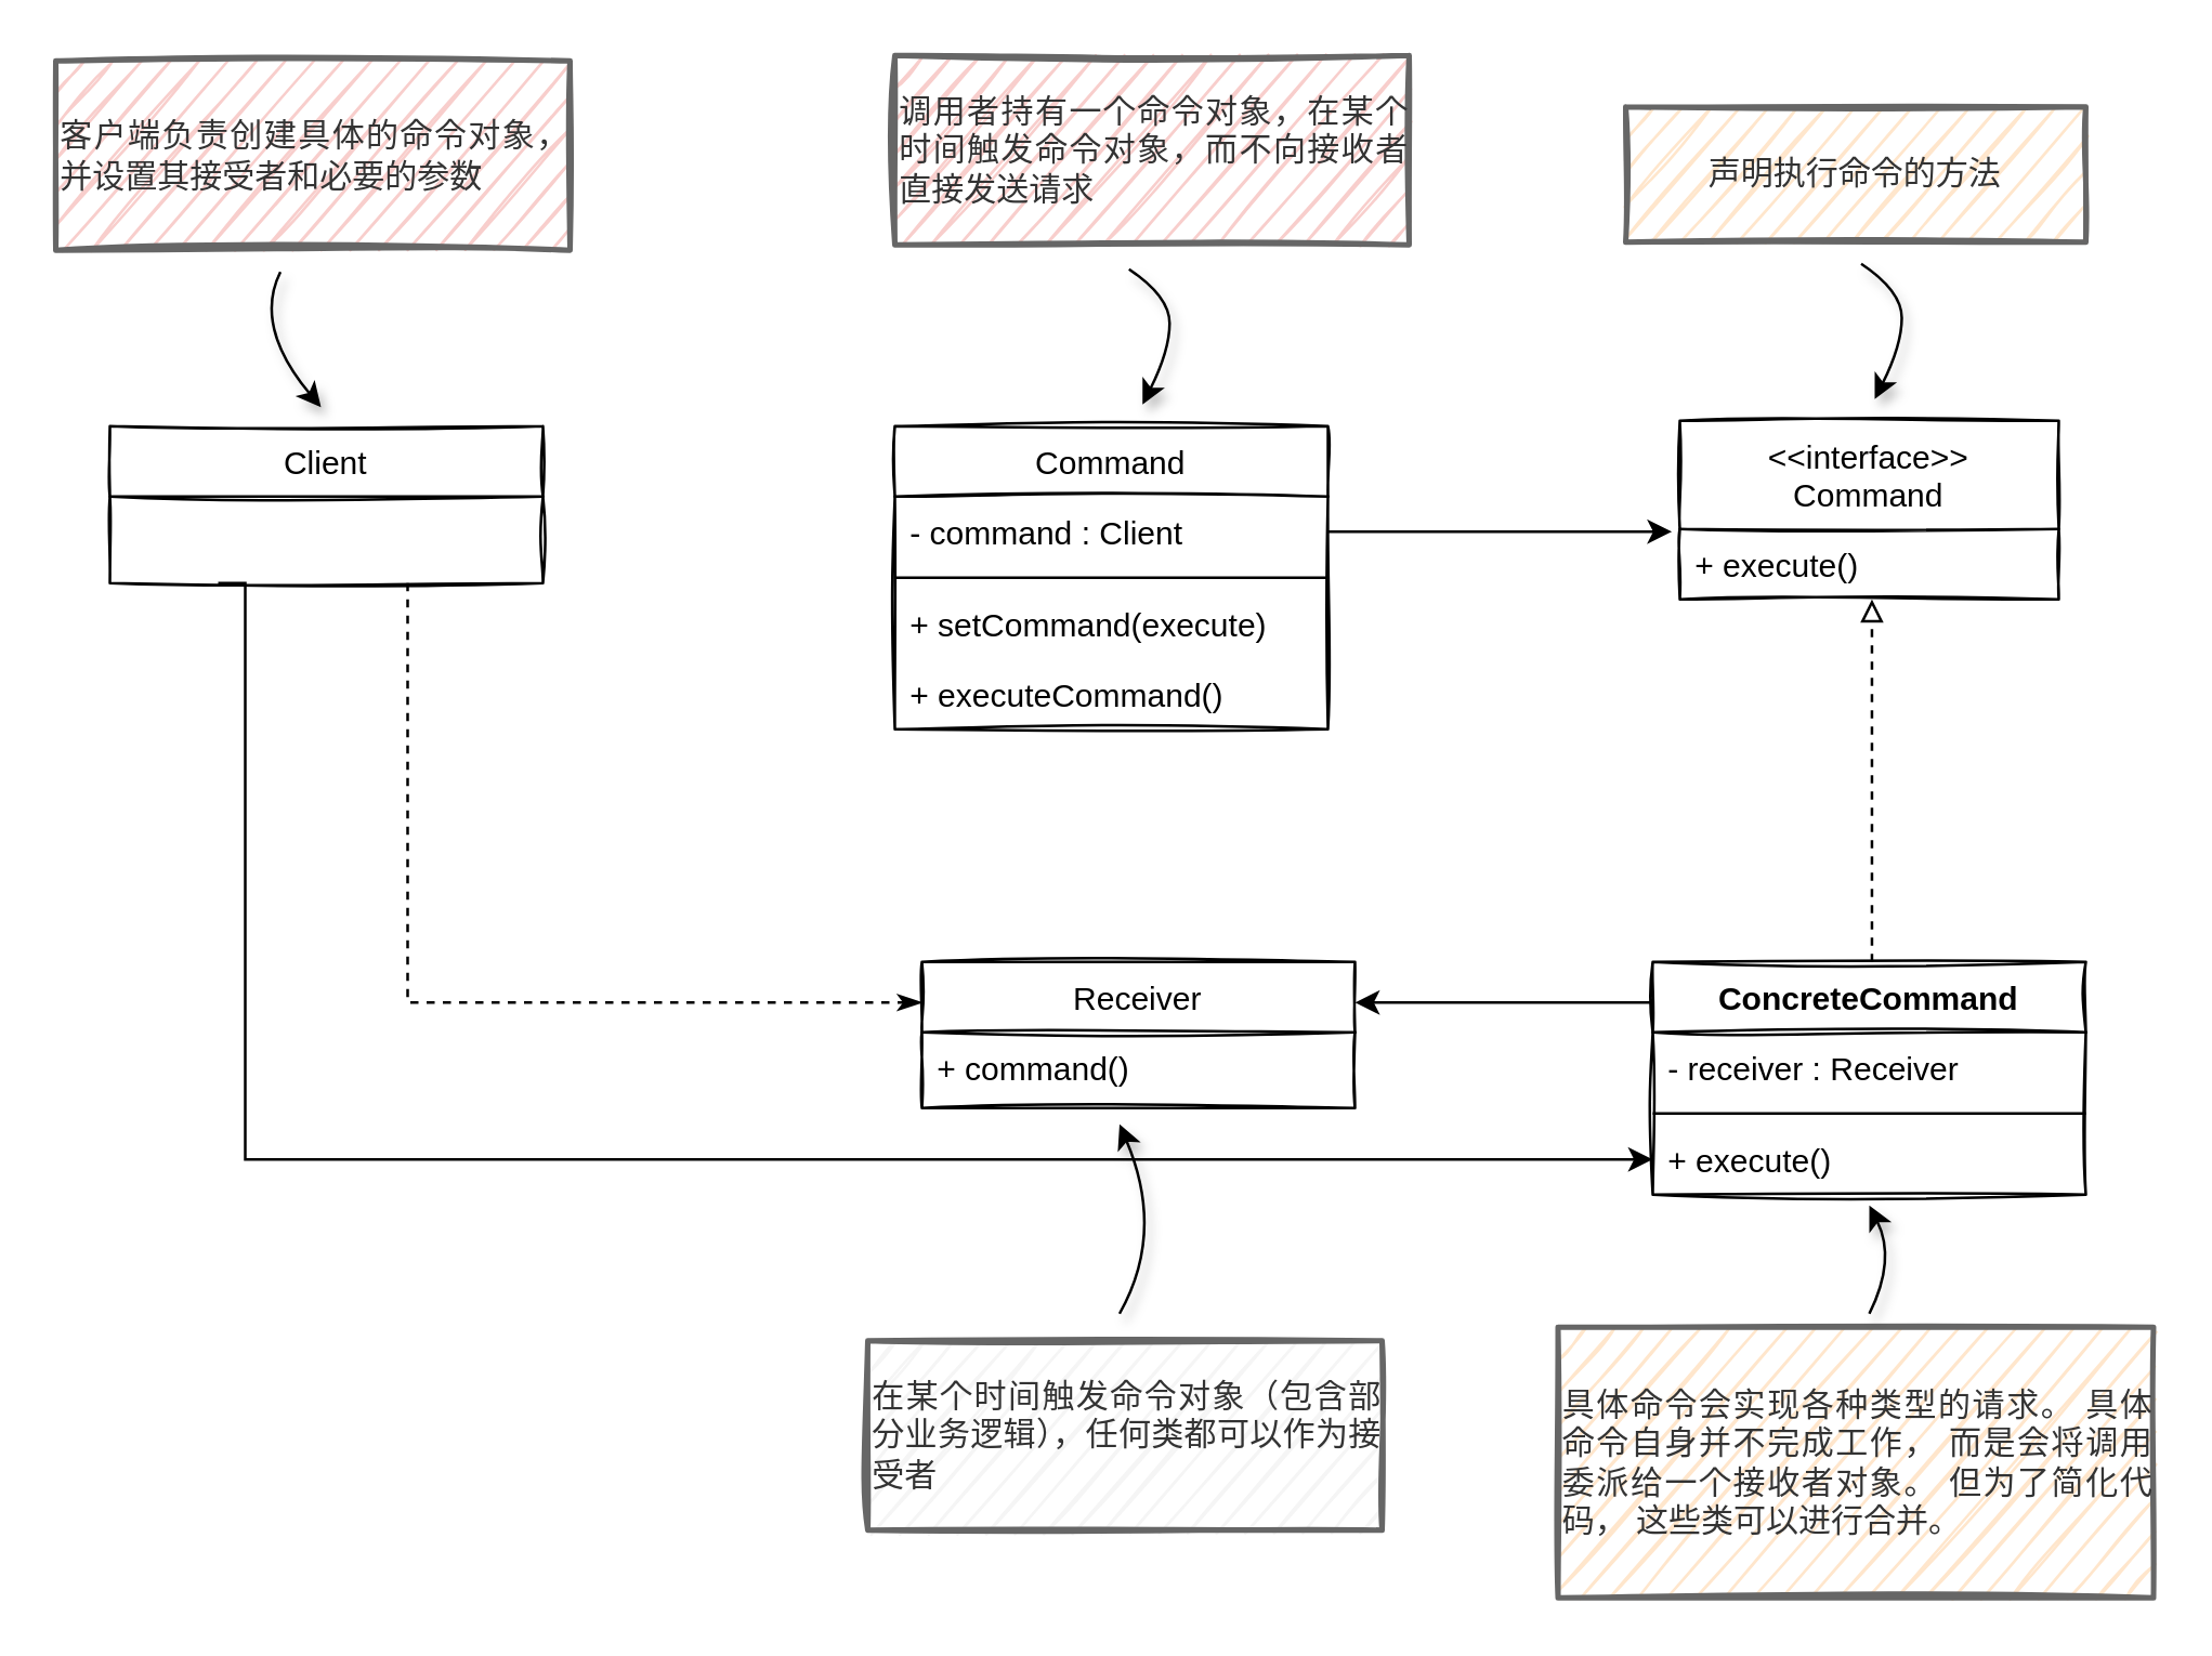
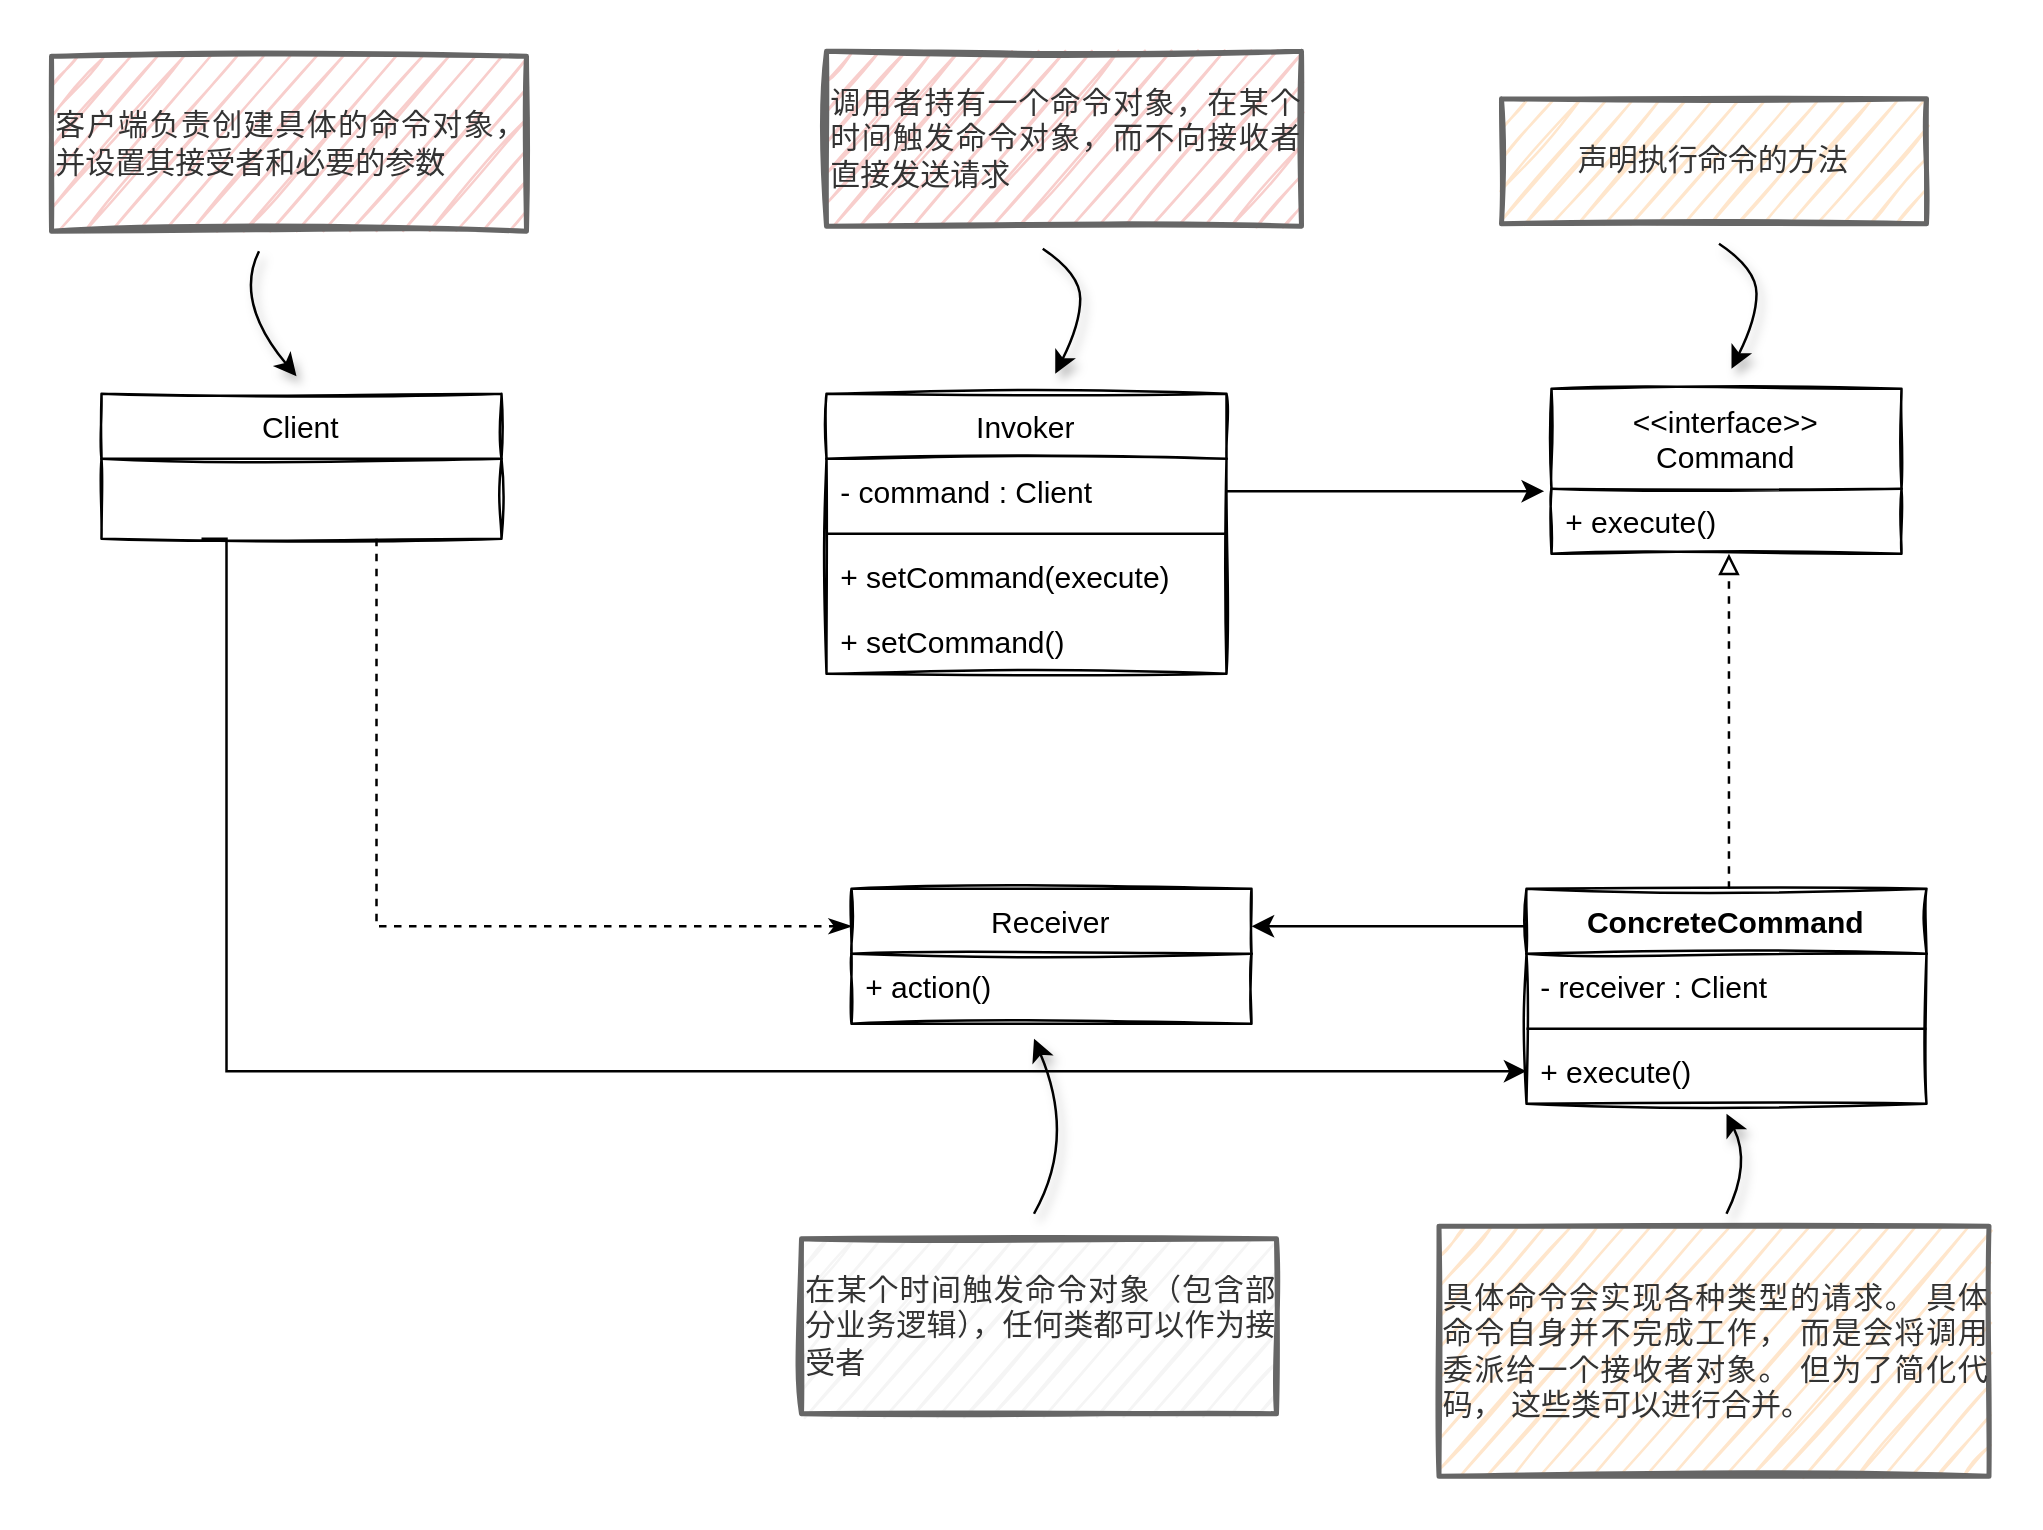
- <mxCell id="7" value="Command" style="swimlane;fontStyle=0;align=center;verticalAlign=top;childLayout=stackLayout;horizontal=1;startSize=26;horizontalStack=0;resizeParent=1;resizeLast=0;collapsible=1;marginBottom=0;rounded=0;shadow=0;strokeWidth=1;sketch=1;" parent="2" vertex="1"><mxGeometry x="290" y="2" width="160" height="112" as="geometry"><mxRectangle x="340" y="380" width="170" height="26" as="alternateBounds" /></mxGeometry></mxCell>
+ <mxCell id="7" value="Invoker" style="swimlane;fontStyle=0;align=center;verticalAlign=top;childLayout=stackLayout;horizontal=1;startSize=26;horizontalStack=0;resizeParent=1;resizeLast=0;collapsible=1;marginBottom=0;rounded=0;shadow=0;strokeWidth=1;sketch=1;" parent="2" vertex="1"><mxGeometry x="290" y="2" width="160" height="112" as="geometry"><mxRectangle x="340" y="380" width="170" height="26" as="alternateBounds" /></mxGeometry></mxCell>
- <mxCell id="11" value="+ executeCommand()" style="text;align=left;verticalAlign=top;spacingLeft=4;spacingRight=4;overflow=hidden;rotatable=0;points=[[0,0.5],[1,0.5]];portConstraint=eastwest;" parent="7" vertex="1"><mxGeometry y="86" width="160" height="26" as="geometry" /></mxCell>
+ <mxCell id="11" value="+ setCommand()" style="text;align=left;verticalAlign=top;spacingLeft=4;spacingRight=4;overflow=hidden;rotatable=0;points=[[0,0.5],[1,0.5]];portConstraint=eastwest;" parent="7" vertex="1"><mxGeometry y="86" width="160" height="26" as="geometry" /></mxCell>
- <mxCell id="5" value="+ command() " style="text;align=left;verticalAlign=top;spacingLeft=4;spacingRight=4;overflow=hidden;rotatable=0;points=[[0,0.5],[1,0.5]];portConstraint=eastwest;rounded=0;shadow=0;html=0;" parent="4" vertex="1"><mxGeometry y="26" width="160" height="26" as="geometry" /></mxCell>
+ <mxCell id="5" value="+ action() " style="text;align=left;verticalAlign=top;spacingLeft=4;spacingRight=4;overflow=hidden;rotatable=0;points=[[0,0.5],[1,0.5]];portConstraint=eastwest;rounded=0;shadow=0;html=0;" parent="4" vertex="1"><mxGeometry y="26" width="160" height="26" as="geometry" /></mxCell>
- <mxCell id="16" value="- receiver : Receiver " style="text;strokeColor=none;fillColor=none;align=left;verticalAlign=top;spacingLeft=4;spacingRight=4;overflow=hidden;rotatable=0;points=[[0,0.5],[1,0.5]];portConstraint=eastwest;" parent="15" vertex="1"><mxGeometry y="26" width="160" height="26" as="geometry" /></mxCell>
+ <mxCell id="16" value="- receiver : Client " style="text;strokeColor=none;fillColor=none;align=left;verticalAlign=top;spacingLeft=4;spacingRight=4;overflow=hidden;rotatable=0;points=[[0,0.5],[1,0.5]];portConstraint=eastwest;" parent="15" vertex="1"><mxGeometry y="26" width="160" height="26" as="geometry" /></mxCell>
